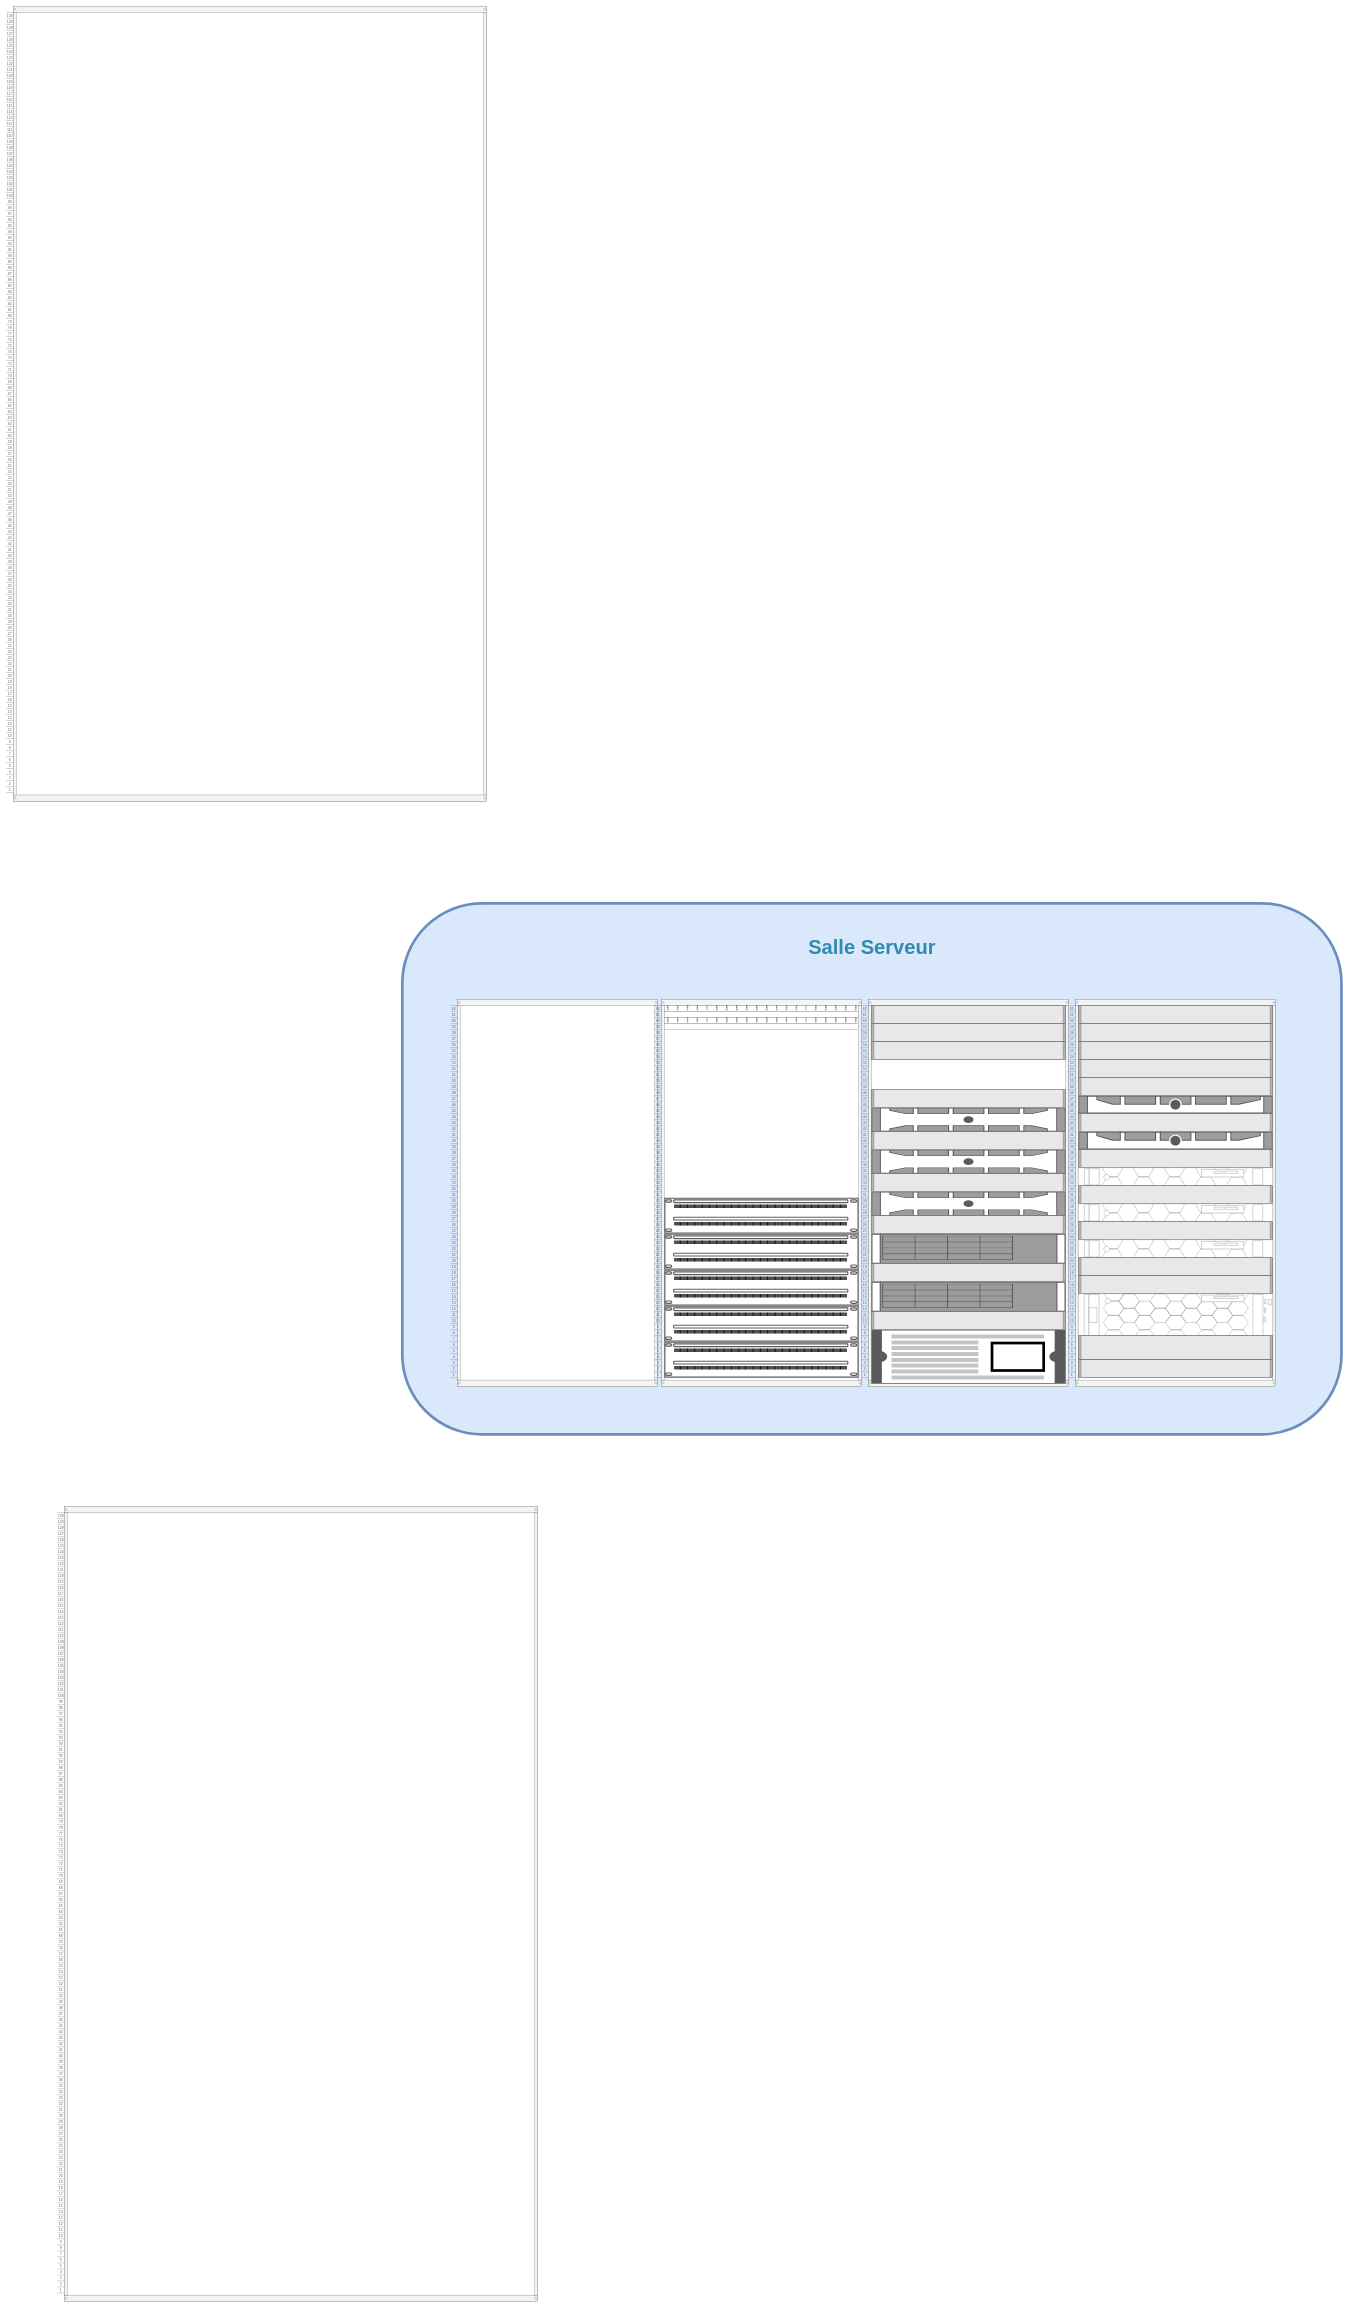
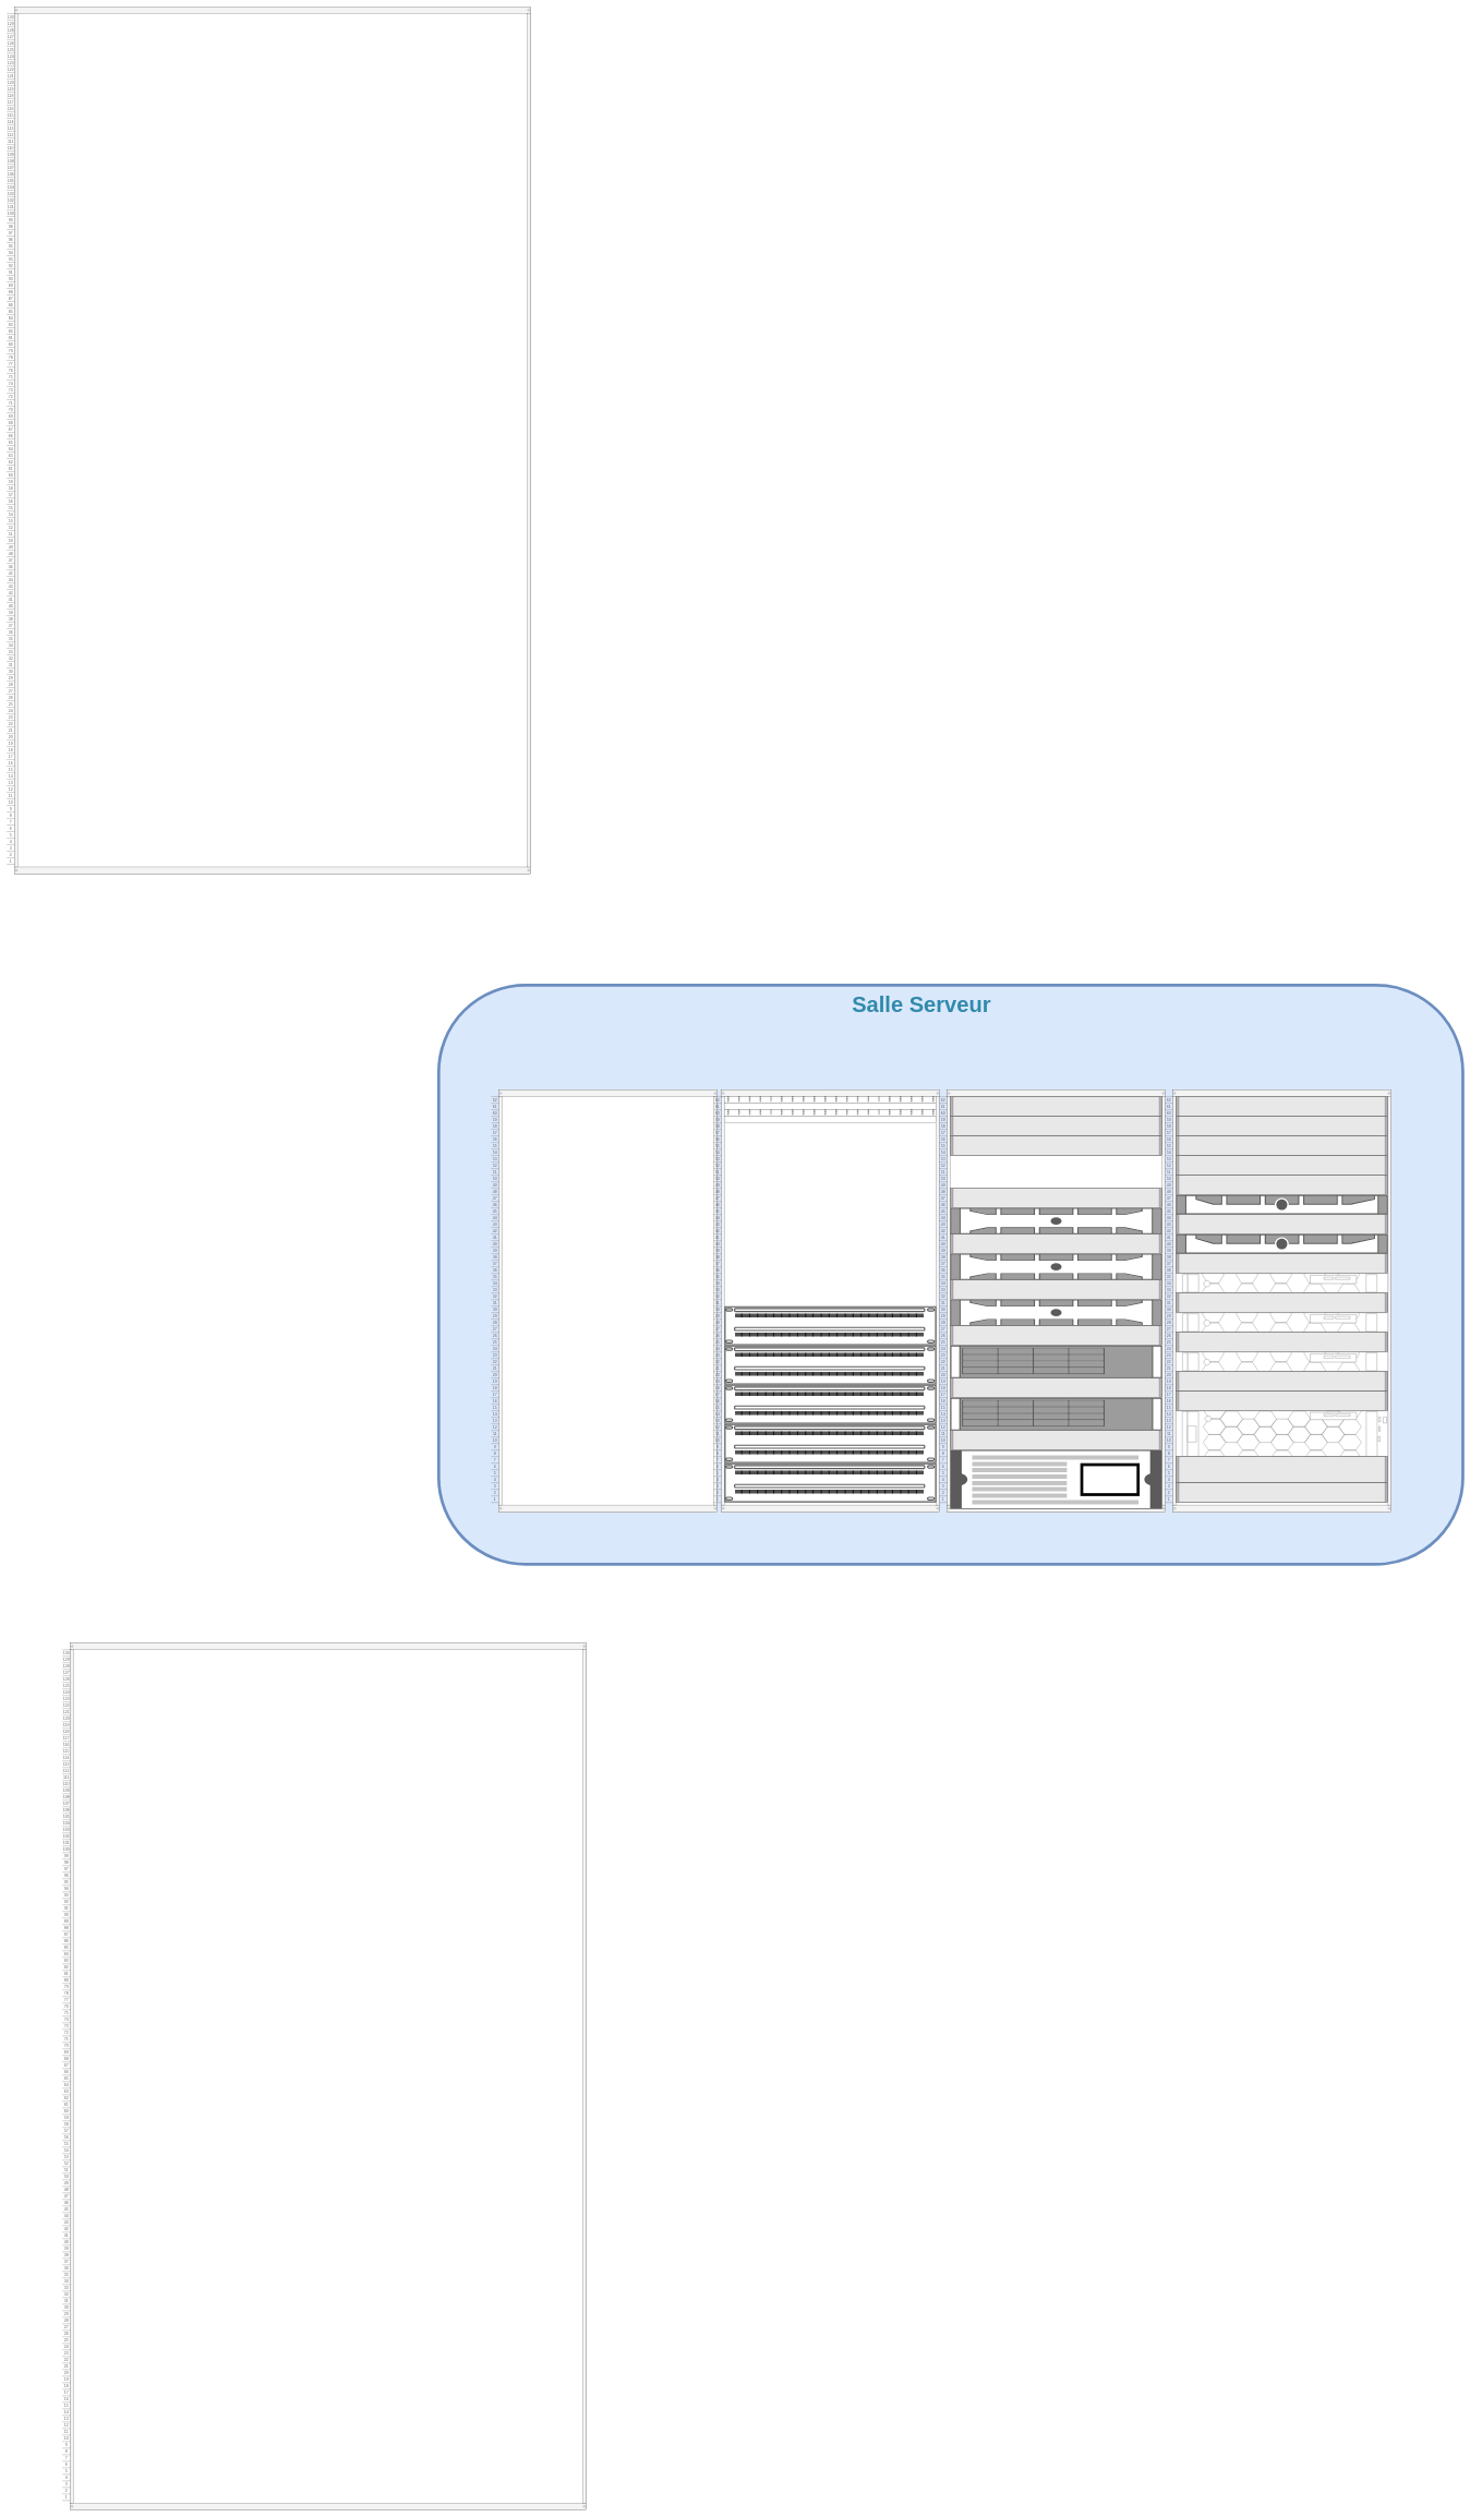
- <mxCell id="50" value="&lt;font color=&quot;#308aab&quot;&gt;Salle Serveur&lt;/font&gt;" style="text;html=1;strokeColor=none;fillColor=none;align=center;verticalAlign=middle;whiteSpace=wrap;rounded=0;fontSize=67;fontStyle=1" parent="1" vertex="1"><mxGeometry x="2672.5" y="3110" width="465" height="90" as="geometry" /></mxCell>
+ <mxCell id="50" value="&lt;font color=&quot;#308aab&quot;&gt;Salle Serveur&lt;/font&gt;" style="text;html=1;strokeColor=none;fillColor=none;align=center;verticalAlign=middle;whiteSpace=wrap;rounded=0;fontSize=67;fontStyle=1" parent="1" vertex="1"><mxGeometry x="2582.5" y="3025" width="465" height="90" as="geometry" /></mxCell>
